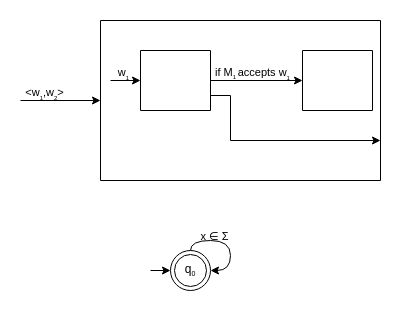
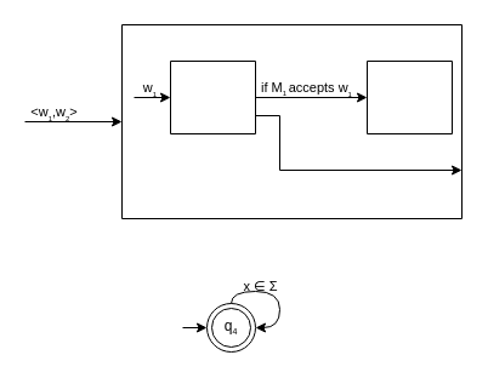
- <mxCell id="13" value="q&lt;sub&gt;&lt;font style=&quot;font-size: 7px;&quot;&gt;0&lt;/font&gt;&lt;/sub&gt;" style="ellipse;shape=doubleEllipse;whiteSpace=wrap;html=1;aspect=fixed;" vertex="1" parent="1"><mxGeometry x="170" y="250" width="40" height="40" as="geometry" /></mxCell>
+ <mxCell id="13" value="q&lt;sub&gt;&lt;font style=&quot;font-size: 7px;&quot;&gt;4&lt;/font&gt;&lt;/sub&gt;" style="ellipse;shape=doubleEllipse;whiteSpace=wrap;html=1;aspect=fixed;" vertex="1" parent="1"><mxGeometry x="170" y="250" width="40" height="40" as="geometry" /></mxCell>
